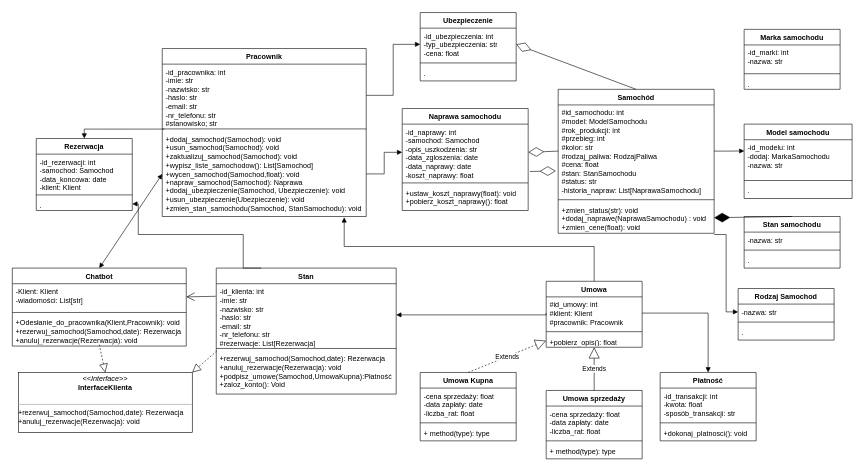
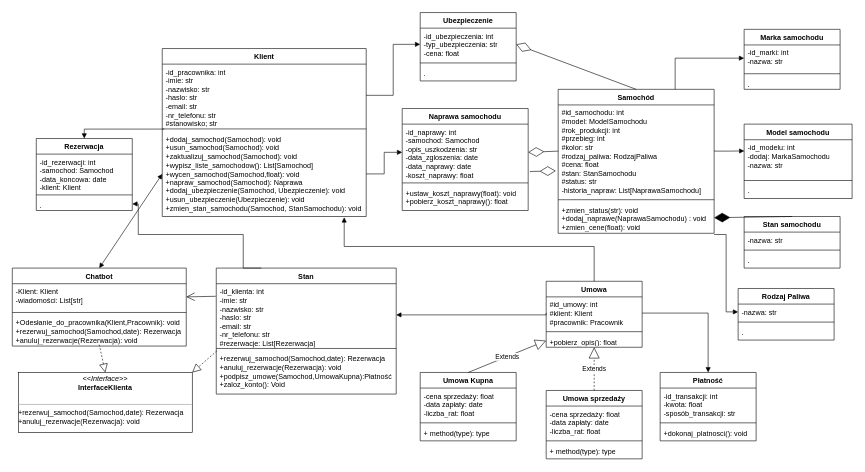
- <mxCell id="6" value="Pracownik" style="swimlane;fontStyle=1;align=center;verticalAlign=top;childLayout=stackLayout;horizontal=1;startSize=26;horizontalStack=0;resizeParent=1;resizeParentMax=0;resizeLast=0;collapsible=1;marginBottom=0;whiteSpace=wrap;html=1;" parent="1" vertex="1"><mxGeometry x="270" y="80" width="340" height="280" as="geometry" /></mxCell>
+ <mxCell id="6" value="Klient" style="swimlane;fontStyle=1;align=center;verticalAlign=top;childLayout=stackLayout;horizontal=1;startSize=26;horizontalStack=0;resizeParent=1;resizeParentMax=0;resizeLast=0;collapsible=1;marginBottom=0;whiteSpace=wrap;html=1;" parent="1" vertex="1"><mxGeometry x="270" y="80" width="340" height="280" as="geometry" /></mxCell>
+ <mxCell id="63" value="" style="endArrow=block;endFill=1;html=1;edgeStyle=orthogonalEdgeStyle;align=left;verticalAlign=top;rounded=0;exitX=0.75;exitY=0;exitDx=0;exitDy=0;entryX=0;entryY=0.5;entryDx=0;entryDy=0;" parent="1" source="38" target="27" edge="1"><mxGeometry x="-1" relative="1" as="geometry"><mxPoint x="1310" y="630" as="sourcePoint" /><mxPoint x="1470" y="630" as="targetPoint" /></mxGeometry></mxCell>
- <mxCell id="30" value="Rodzaj Samochod" style="swimlane;fontStyle=1;align=center;verticalAlign=top;childLayout=stackLayout;horizontal=1;startSize=26;horizontalStack=0;resizeParent=1;resizeParentMax=0;resizeLast=0;collapsible=1;marginBottom=0;whiteSpace=wrap;html=1;" parent="1" vertex="1"><mxGeometry x="1230" y="480" width="160" height="86" as="geometry" /></mxCell>
+ <mxCell id="30" value="Rodzaj Paliwa" style="swimlane;fontStyle=1;align=center;verticalAlign=top;childLayout=stackLayout;horizontal=1;startSize=26;horizontalStack=0;resizeParent=1;resizeParentMax=0;resizeLast=0;collapsible=1;marginBottom=0;whiteSpace=wrap;html=1;" parent="1" vertex="1"><mxGeometry x="1230" y="480" width="160" height="86" as="geometry" /></mxCell>
- <mxCell id="74" value="Extends" style="endArrow=block;endSize=16;endFill=0;html=1;rounded=0;exitX=0.5;exitY=0;exitDx=0;exitDy=0;entryX=0;entryY=0.5;entryDx=0;entryDy=0;dashed=1;" parent="1" source="50" target="17" edge="1"><mxGeometry width="160" relative="1" as="geometry"><mxPoint x="90" y="710" as="sourcePoint" /><mxPoint x="250" y="710" as="targetPoint" /></mxGeometry></mxCell>
+ <mxCell id="74" value="Extends" style="endArrow=block;endSize=16;endFill=0;html=1;rounded=0;exitX=0.5;exitY=0;exitDx=0;exitDy=0;entryX=0;entryY=0.5;entryDx=0;entryDy=0;" parent="1" source="50" target="17" edge="1"><mxGeometry width="160" relative="1" as="geometry"><mxPoint x="90" y="710" as="sourcePoint" /><mxPoint x="250" y="710" as="targetPoint" /></mxGeometry></mxCell>
- <mxCell id="75" value="Extends" style="endArrow=block;endSize=16;endFill=0;html=1;rounded=0;exitX=0.5;exitY=0;exitDx=0;exitDy=0;" parent="1" source="54" target="17" edge="1"><mxGeometry width="160" relative="1" as="geometry"><mxPoint x="100" y="720" as="sourcePoint" /><mxPoint x="260" y="720" as="targetPoint" /></mxGeometry></mxCell>
+ <mxCell id="75" value="Extends" style="endArrow=block;endSize=16;endFill=0;html=1;rounded=0;exitX=0.5;exitY=0;exitDx=0;exitDy=0;dashed=1;" parent="1" source="54" target="17" edge="1"><mxGeometry width="160" relative="1" as="geometry"><mxPoint x="100" y="720" as="sourcePoint" /><mxPoint x="260" y="720" as="targetPoint" /></mxGeometry></mxCell>
